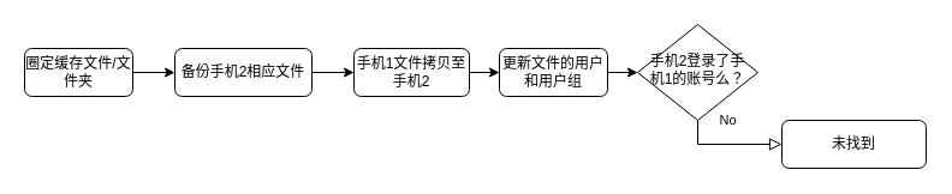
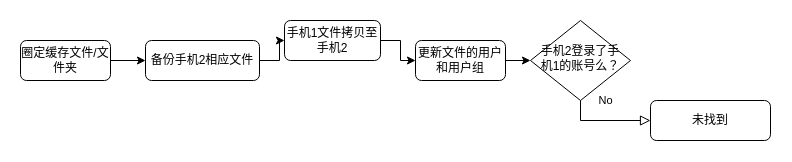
- <mxCell id="7" value="手机1文件拷贝至手机2" style="rounded=1;whiteSpace=wrap;html=1;fontSize=12;glass=0;strokeWidth=1;shadow=0;" vertex="1" parent="1"><mxGeometry x="294" y="40" width="96" height="40" as="geometry" /></mxCell>
+ <mxCell id="7" value="手机1文件拷贝至手机2" style="rounded=1;whiteSpace=wrap;html=1;fontSize=12;glass=0;strokeWidth=1;shadow=0;" vertex="1" parent="1"><mxGeometry x="284" y="20" width="96" height="40" as="geometry" /></mxCell>
